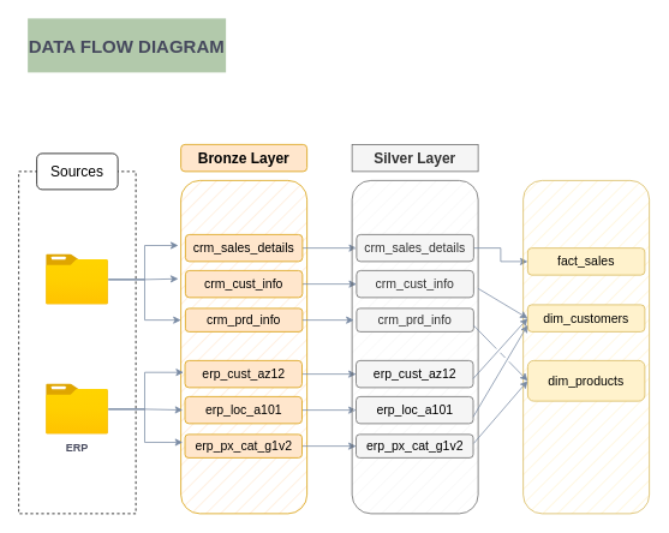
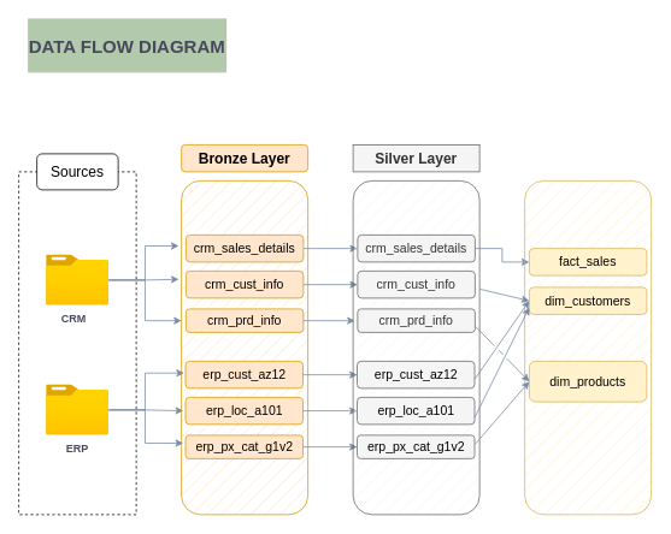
+ <mxCell id="6" value="&lt;b&gt;CRM&lt;/b&gt;" style="text;html=1;align=center;verticalAlign=middle;whiteSpace=wrap;rounded=0;labelBackgroundColor=none;fontColor=#46495D;" parent="1" vertex="1"><mxGeometry x="50.5" y="338" width="60" height="30" as="geometry" /></mxCell>
- <mxCell id="40" value="&lt;font style=&quot;font-size: 14px;&quot;&gt;dim_customers&lt;/font&gt;" style="rounded=1;whiteSpace=wrap;html=1;fillColor=#fff2cc;strokeColor=#d6b656;labelBackgroundColor=none;" vertex="1" parent="1"><mxGeometry x="585" y="338" width="130" height="30" as="geometry" /></mxCell>
+ <mxCell id="40" value="&lt;font style=&quot;font-size: 14px;&quot;&gt;dim_customers&lt;/font&gt;" style="rounded=1;whiteSpace=wrap;html=1;fillColor=#fff2cc;strokeColor=#d6b656;labelBackgroundColor=none;" vertex="1" parent="1"><mxGeometry x="585" y="318" width="130" height="30" as="geometry" /></mxCell>
